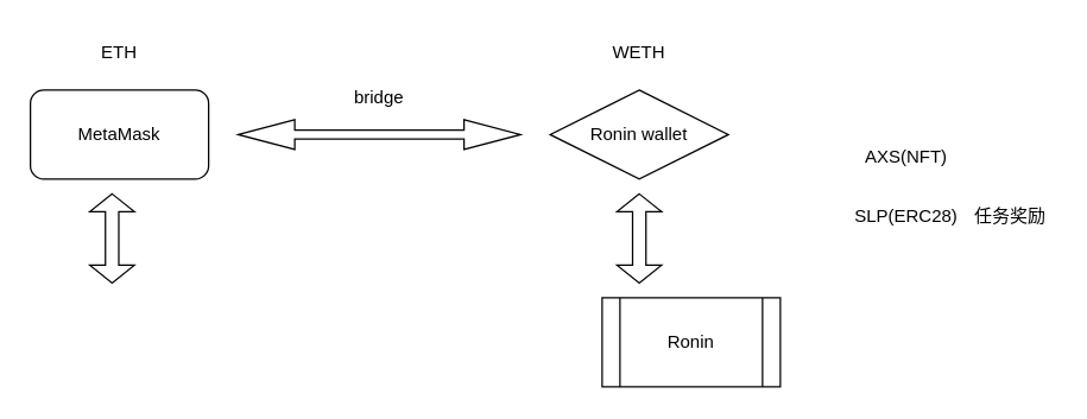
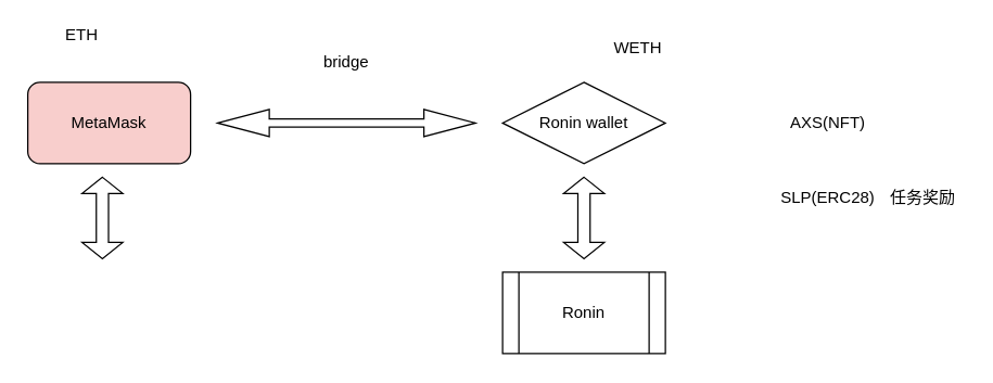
- <mxCell id="9" value="ETH" style="text;html=1;strokeColor=none;fillColor=none;align=center;verticalAlign=middle;whiteSpace=wrap;rounded=0;" parent="1" vertex="1"><mxGeometry x="50" y="20" width="60" height="30" as="geometry" /></mxCell>
+ <mxCell id="9" value="ETH" style="text;html=1;strokeColor=none;fillColor=none;align=center;verticalAlign=middle;whiteSpace=wrap;rounded=0;" parent="1" vertex="1"><mxGeometry x="30" y="10" width="60" height="30" as="geometry" /></mxCell>
- <mxCell id="10" value="WETH" style="text;html=1;strokeColor=none;fillColor=none;align=center;verticalAlign=middle;whiteSpace=wrap;rounded=0;" parent="1" vertex="1"><mxGeometry x="400" y="20" width="60" height="30" as="geometry" /></mxCell>
+ <mxCell id="10" value="WETH" style="text;html=1;strokeColor=none;fillColor=none;align=center;verticalAlign=middle;whiteSpace=wrap;rounded=0;" parent="1" vertex="1"><mxGeometry x="440" y="20" width="60" height="30" as="geometry" /></mxCell>
- <mxCell id="6" value="bridge" style="text;html=1;strokeColor=none;fillColor=none;align=center;verticalAlign=middle;whiteSpace=wrap;rounded=0;" parent="1" vertex="1"><mxGeometry x="225" y="50" width="60" height="30" as="geometry" /></mxCell>
+ <mxCell id="6" value="bridge" style="text;html=1;strokeColor=none;fillColor=none;align=center;verticalAlign=middle;whiteSpace=wrap;rounded=0;" parent="1" vertex="1"><mxGeometry x="225" y="30" width="60" height="30" as="geometry" /></mxCell>
- <mxCell id="2" value="MetaMask" style="rounded=1;whiteSpace=wrap;html=1;" parent="1" vertex="1"><mxGeometry x="20" y="60" width="120" height="60" as="geometry" /></mxCell>
+ <mxCell id="2" value="MetaMask" style="rounded=1;whiteSpace=wrap;html=1;fillColor=#f8cecc;" parent="1" vertex="1"><mxGeometry x="20" y="60" width="120" height="60" as="geometry" /></mxCell>
- <mxCell id="11" value="AXS(NFT)" style="text;html=1;strokeColor=none;fillColor=none;align=center;verticalAlign=middle;whiteSpace=wrap;rounded=0;" parent="1" vertex="1"><mxGeometry x="580" y="90" width="60" height="30" as="geometry" /></mxCell>
+ <mxCell id="11" value="AXS(NFT)" style="text;html=1;strokeColor=none;fillColor=none;align=center;verticalAlign=middle;whiteSpace=wrap;rounded=0;" parent="1" vertex="1"><mxGeometry x="580" y="75" width="60" height="30" as="geometry" /></mxCell>
- <mxCell id="4" value="Ronin" style="shape=process;whiteSpace=wrap;html=1;backgroundOutline=1;" parent="1" vertex="1"><mxGeometry x="405" y="200" width="120" height="60" as="geometry" /></mxCell>
+ <mxCell id="4" value="Ronin" style="shape=process;whiteSpace=wrap;html=1;backgroundOutline=1;" parent="1" vertex="1"><mxGeometry x="370" y="200" width="120" height="60" as="geometry" /></mxCell>
